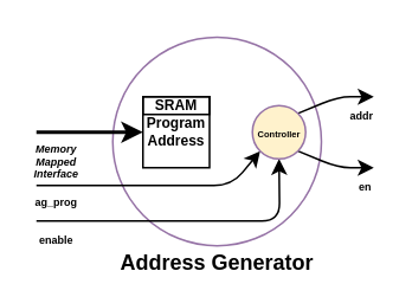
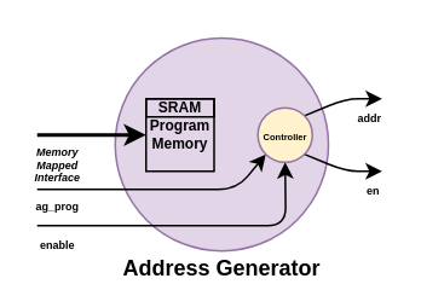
- <mxCell id="14" value="Program Address" style="rounded=0;whiteSpace=wrap;html=1;fontSize=8;labelBackgroundColor=none;fillColor=none;fontStyle=1;strokeWidth=1;" parent="12" vertex="1"><mxGeometry width="37.5" height="40" as="geometry" /></mxCell>
+ <mxCell id="14" value="Program Memory" style="rounded=0;whiteSpace=wrap;html=1;fontSize=8;labelBackgroundColor=none;fillColor=none;fontStyle=1;strokeWidth=1;" parent="12" vertex="1"><mxGeometry width="37.5" height="40" as="geometry" /></mxCell>
- <mxCell id="2" value="Address Generator" style="ellipse;whiteSpace=wrap;html=1;aspect=fixed;sketch=0;fillColor=#ffffff;strokeColor=#9673a6;verticalAlign=bottom;spacingTop=0;spacing=-17;fontStyle=1;" parent="1" vertex="1"><mxGeometry x="63" y="20.5" width="117.5" height="117.5" as="geometry" /></mxCell>
+ <mxCell id="2" value="Address Generator" style="ellipse;whiteSpace=wrap;html=1;aspect=fixed;sketch=0;fillColor=#e1d5e7;strokeColor=#9673a6;verticalAlign=bottom;spacingTop=0;spacing=-17;fontStyle=1" parent="1" vertex="1"><mxGeometry x="63" y="20.5" width="117.5" height="117.5" as="geometry" /></mxCell>
